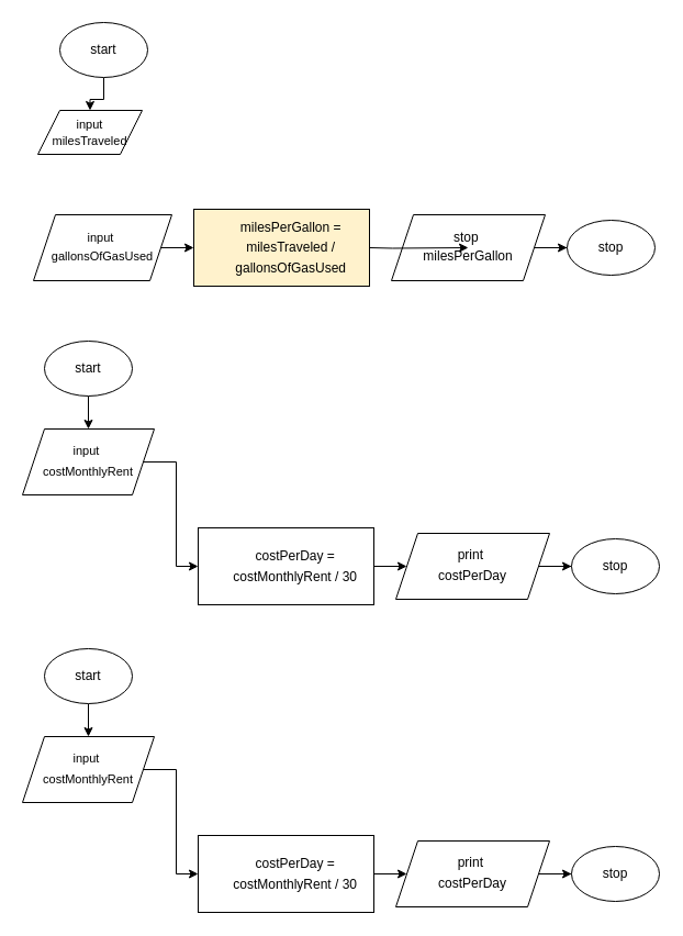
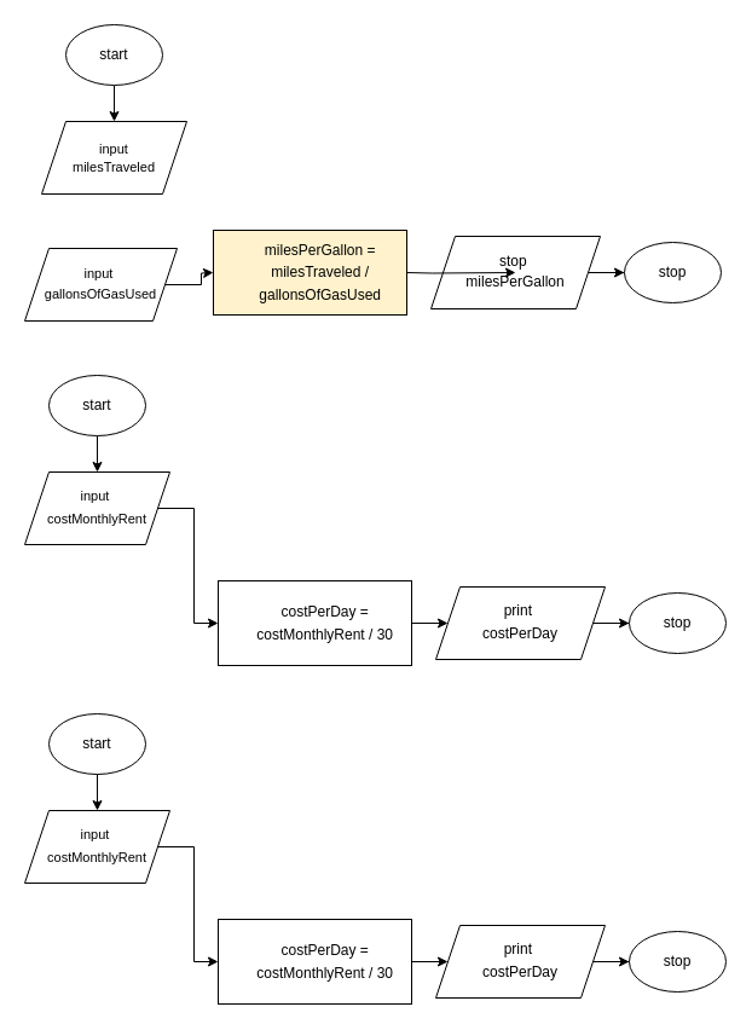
- <mxCell id="11" value="&lt;span style=&quot;font-size: 11px;&quot;&gt;input&lt;/span&gt;&lt;div&gt;&lt;span style=&quot;font-size: 11px;&quot;&gt;milesTraveled&lt;/span&gt;&lt;/div&gt;" style="shape=parallelogram;perimeter=parallelogramPerimeter;whiteSpace=wrap;html=1;fixedSize=1;" vertex="1" parent="1"><mxGeometry x="34" y="100" width="95" height="40" as="geometry" /></mxCell>
+ <mxCell id="11" value="&lt;span style=&quot;font-size: 11px;&quot;&gt;input&lt;/span&gt;&lt;div&gt;&lt;span style=&quot;font-size: 11px;&quot;&gt;milesTraveled&lt;/span&gt;&lt;/div&gt;" style="shape=parallelogram;perimeter=parallelogramPerimeter;whiteSpace=wrap;html=1;fixedSize=1;" vertex="1" parent="1"><mxGeometry x="34" y="100" width="120" height="60" as="geometry" /></mxCell>
- <mxCell id="20" value="&lt;font style=&quot;font-size: 11px;&quot;&gt;input&lt;/font&gt;&lt;font style=&quot;font-size: 11px;&quot;&gt;&lt;font style=&quot;font-size: 11px;&quot;&gt;&amp;nbsp;&lt;/font&gt;&lt;/font&gt;&lt;div&gt;&lt;font style=&quot;font-size: 11px;&quot;&gt;&lt;span style=&quot;text-align: start; line-height: 18.4px; font-family: Aptos, sans-serif;&quot;&gt;gallonsOfGasUsed&lt;/span&gt;&lt;/font&gt;&lt;br&gt;&lt;/div&gt;" style="shape=parallelogram;perimeter=parallelogramPerimeter;whiteSpace=wrap;html=1;fixedSize=1;" vertex="1" parent="1"><mxGeometry x="30" y="195" width="126" height="60" as="geometry" /></mxCell>
+ <mxCell id="20" value="&lt;font style=&quot;font-size: 11px;&quot;&gt;input&lt;/font&gt;&lt;font style=&quot;font-size: 11px;&quot;&gt;&lt;font style=&quot;font-size: 11px;&quot;&gt;&amp;nbsp;&lt;/font&gt;&lt;/font&gt;&lt;div&gt;&lt;font style=&quot;font-size: 11px;&quot;&gt;&lt;span style=&quot;text-align: start; line-height: 18.4px; font-family: Aptos, sans-serif;&quot;&gt;gallonsOfGasUsed&lt;/span&gt;&lt;/font&gt;&lt;br&gt;&lt;/div&gt;" style="shape=parallelogram;perimeter=parallelogramPerimeter;whiteSpace=wrap;html=1;fixedSize=1;" vertex="1" parent="1"><mxGeometry x="20" y="205" width="126" height="60" as="geometry" /></mxCell>
